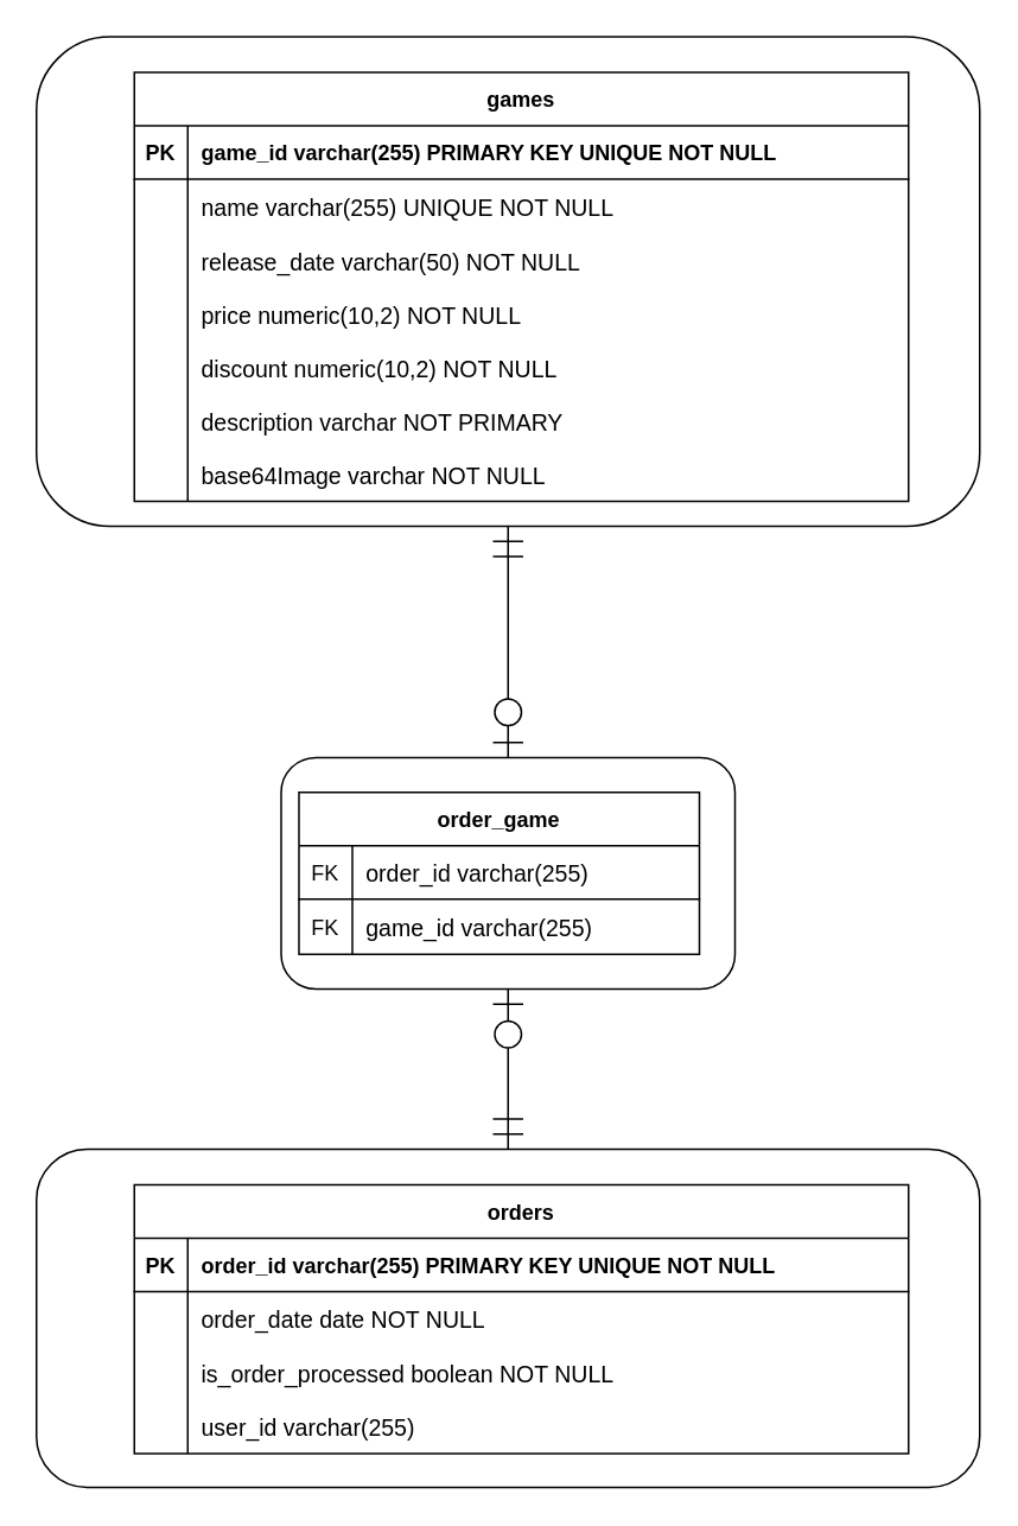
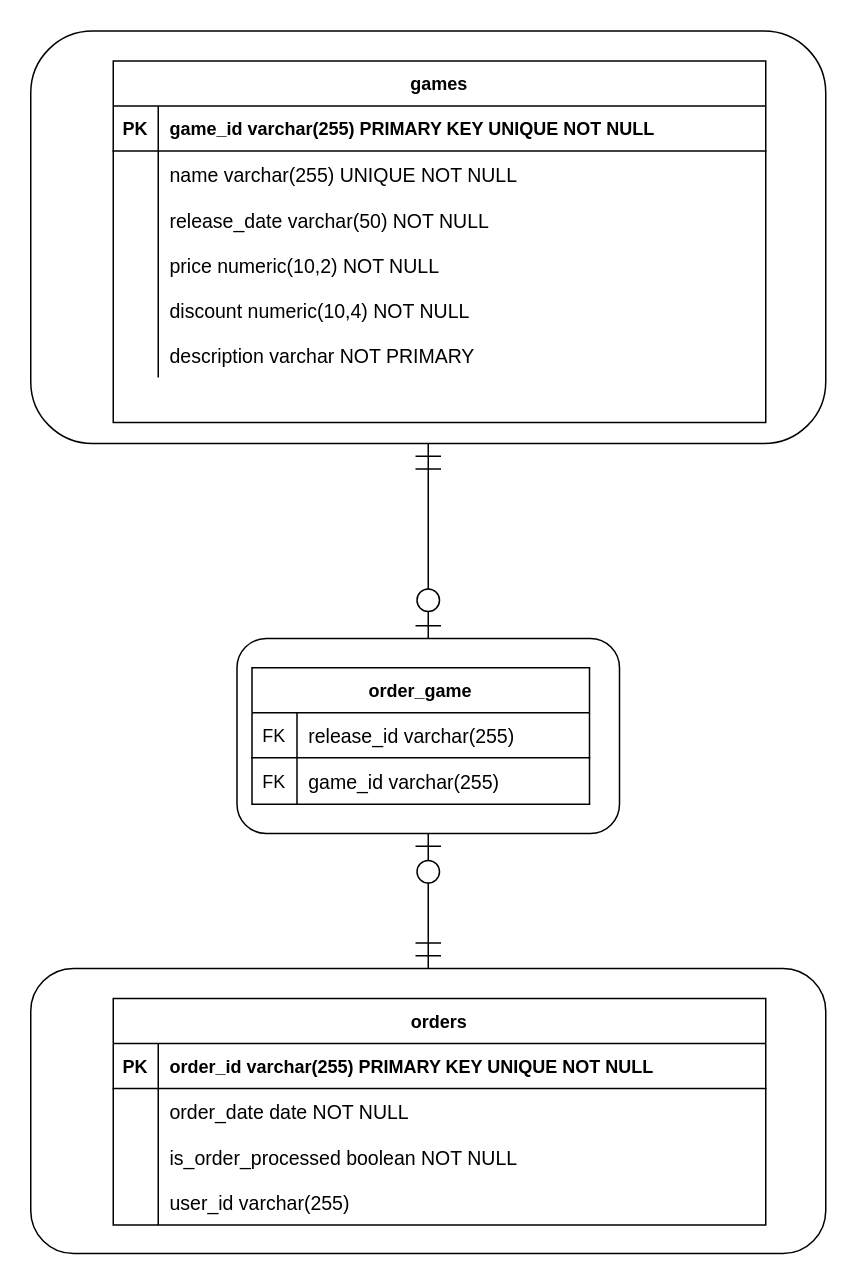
- <mxCell id="18" value="discount numeric(10,2) NOT NULL" style="shape=partialRectangle;overflow=hidden;connectable=0;fillColor=none;top=0;left=0;bottom=0;right=0;align=left;spacingLeft=6;fontSize=13;" parent="16" vertex="1"><mxGeometry x="30" width="405" height="30" as="geometry"><mxRectangle width="405" height="30" as="alternateBounds" /></mxGeometry></mxCell>
+ <mxCell id="18" value="discount numeric(10,4) NOT NULL" style="shape=partialRectangle;overflow=hidden;connectable=0;fillColor=none;top=0;left=0;bottom=0;right=0;align=left;spacingLeft=6;fontSize=13;" parent="16" vertex="1"><mxGeometry x="30" width="405" height="30" as="geometry"><mxRectangle width="405" height="30" as="alternateBounds" /></mxGeometry></mxCell>
- <mxCell id="24" value="base64Image varchar NOT NULL" style="shape=partialRectangle;overflow=hidden;connectable=0;fillColor=none;top=0;left=0;bottom=0;right=0;align=left;spacingLeft=6;fontSize=13;" parent="22" vertex="1"><mxGeometry x="30" width="405" height="30" as="geometry"><mxRectangle width="405" height="30" as="alternateBounds" /></mxGeometry></mxCell>
- <mxCell id="29" value="order_id varchar(255)" style="shape=partialRectangle;overflow=hidden;connectable=0;fillColor=none;top=0;left=0;bottom=0;right=0;align=left;spacingLeft=6;fontStyle=0;fontSize=13;" vertex="1" parent="27"><mxGeometry x="30" width="195" height="30" as="geometry"><mxRectangle width="195" height="30" as="alternateBounds" /></mxGeometry></mxCell>
+ <mxCell id="29" value="release_id varchar(255)" style="shape=partialRectangle;overflow=hidden;connectable=0;fillColor=none;top=0;left=0;bottom=0;right=0;align=left;spacingLeft=6;fontStyle=0;fontSize=13;" vertex="1" parent="27"><mxGeometry x="30" width="195" height="30" as="geometry"><mxRectangle width="195" height="30" as="alternateBounds" /></mxGeometry></mxCell>
